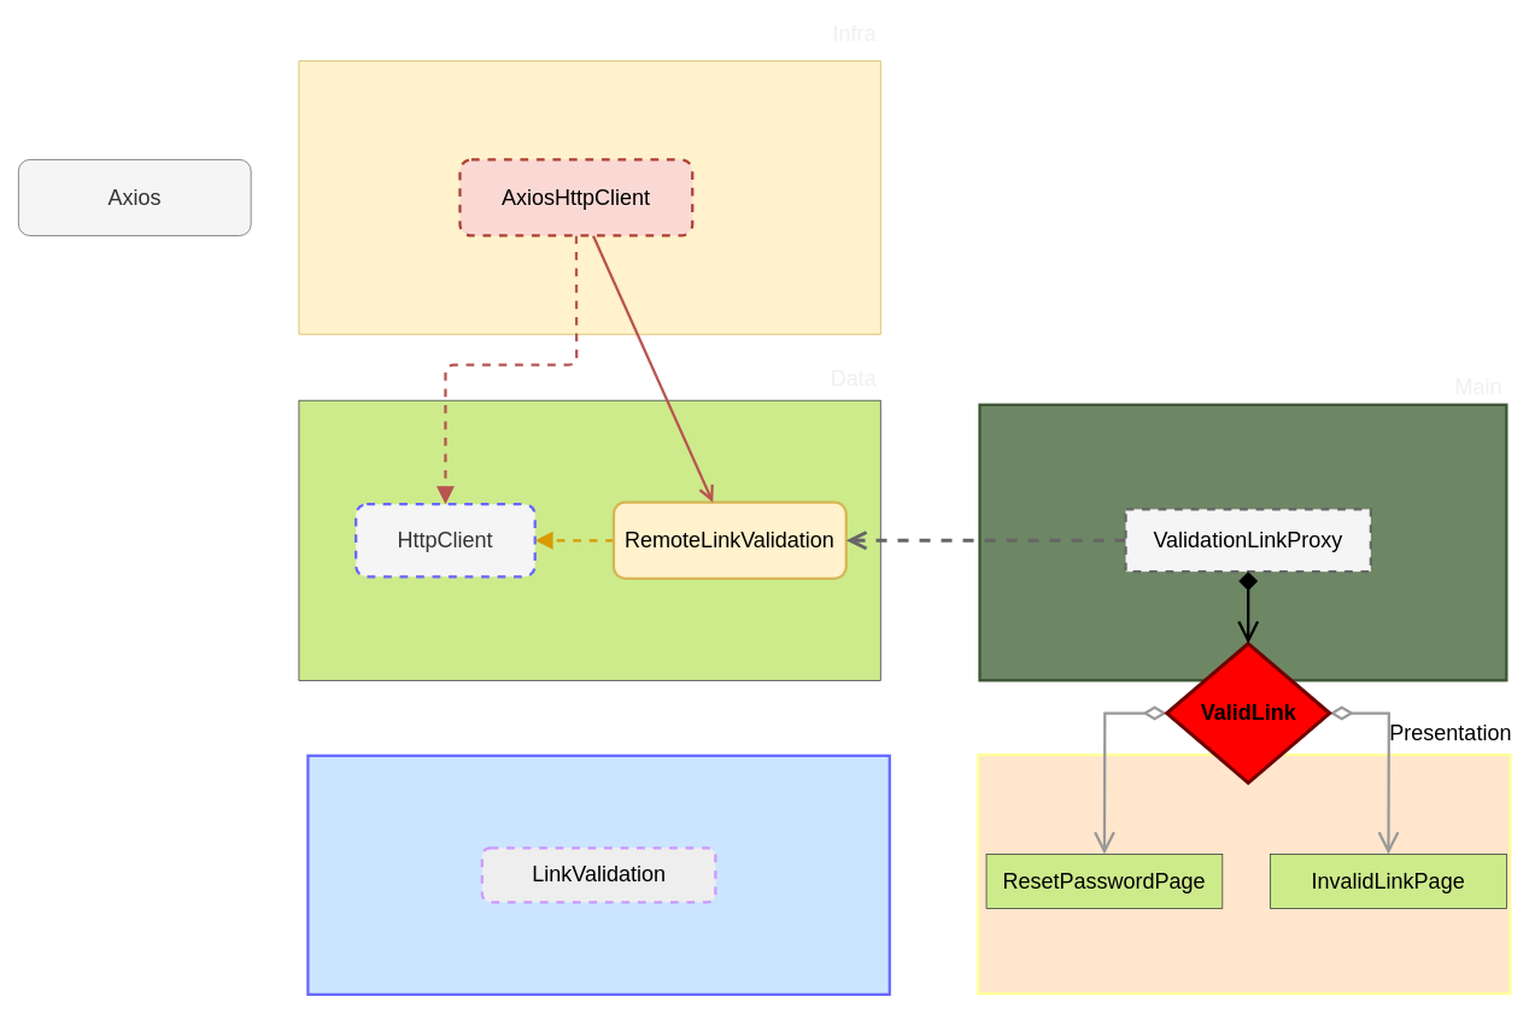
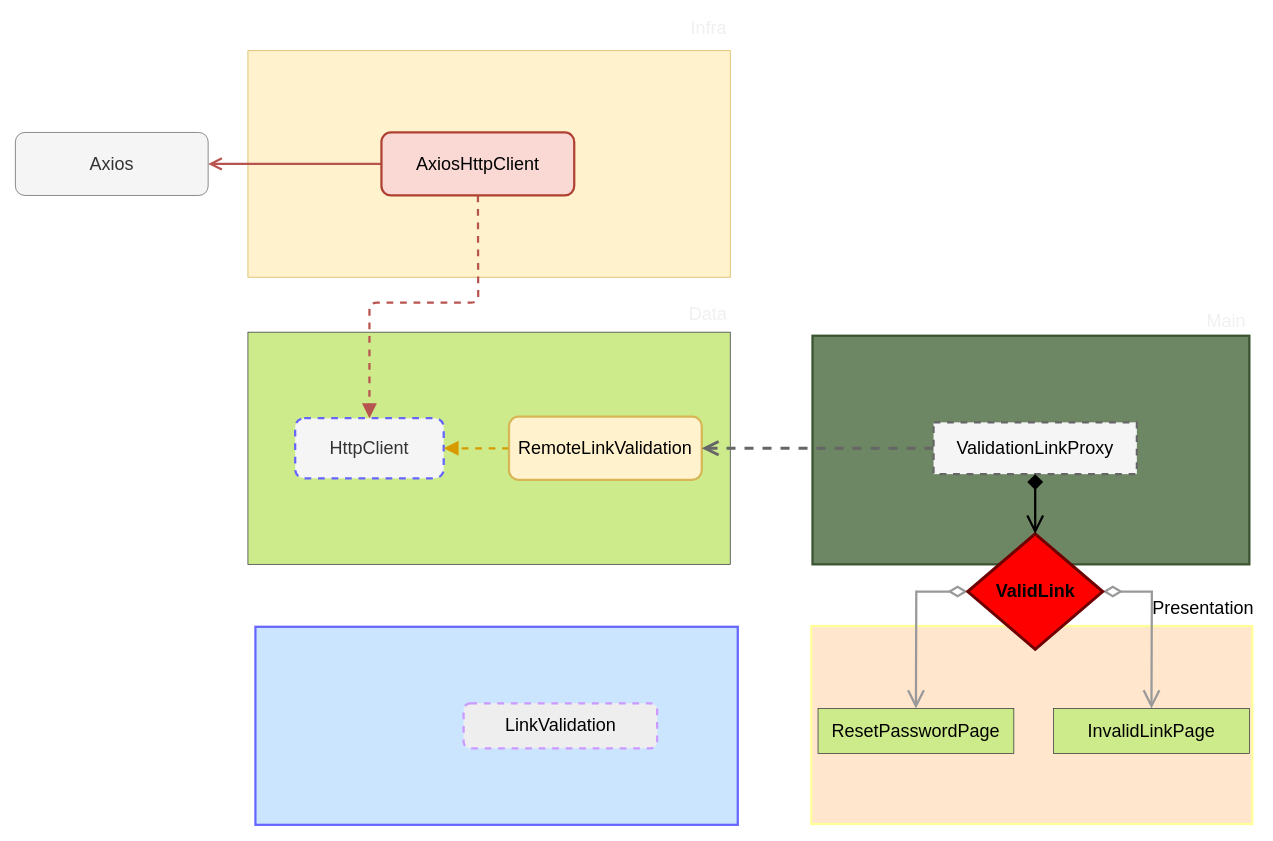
- <mxCell id="10" value="&lt;font color=&quot;#000000&quot;&gt;AxiosHttpClient&lt;/font&gt;" style="whiteSpace=wrap;html=1;rounded=1;fontSize=24;fillColor=#fad9d5;strokeColor=#ae4132;strokeWidth=3;dashed=1;" parent="1" vertex="1"><mxGeometry x="508" y="176" width="257" height="84" as="geometry" /></mxCell>
+ <mxCell id="10" value="&lt;font color=&quot;#000000&quot;&gt;AxiosHttpClient&lt;/font&gt;" style="whiteSpace=wrap;html=1;rounded=1;fontSize=24;fillColor=#fad9d5;strokeColor=#ae4132;strokeWidth=3;" parent="1" vertex="1"><mxGeometry x="508" y="176" width="257" height="84" as="geometry" /></mxCell>
- <mxCell id="9" style="edgeStyle=none;html=1;fontSize=24;endArrow=open;endFill=0;strokeWidth=3;endSize=12;fillColor=#f8cecc;strokeColor=#b85450;" parent="1" source="10" target="6" edge="1"><mxGeometry relative="1" as="geometry" /></mxCell>
+ <mxCell id="9" style="edgeStyle=none;html=1;entryX=1;entryY=0.5;entryDx=0;entryDy=0;fontSize=24;endArrow=open;endFill=0;strokeWidth=3;endSize=12;fillColor=#f8cecc;strokeColor=#b85450;" parent="1" source="10" target="11" edge="1"><mxGeometry relative="1" as="geometry" /></mxCell>
- <mxCell id="13" value="&lt;font color=&quot;#000000&quot;&gt;LinkValidation&lt;/font&gt;" style="whiteSpace=wrap;html=1;rounded=1;fontSize=24;dashed=1;fillColor=#eeeeee;strokeColor=#CC99FF;strokeWidth=3;" parent="1" vertex="1"><mxGeometry x="532.5" y="937" width="258" height="60" as="geometry" /></mxCell>
+ <mxCell id="13" value="&lt;font color=&quot;#000000&quot;&gt;LinkValidation&lt;/font&gt;" style="whiteSpace=wrap;html=1;rounded=1;fontSize=24;dashed=1;fillColor=#eeeeee;strokeColor=#CC99FF;strokeWidth=3;" parent="1" vertex="1"><mxGeometry x="617.5" y="937" width="258" height="60" as="geometry" /></mxCell>
